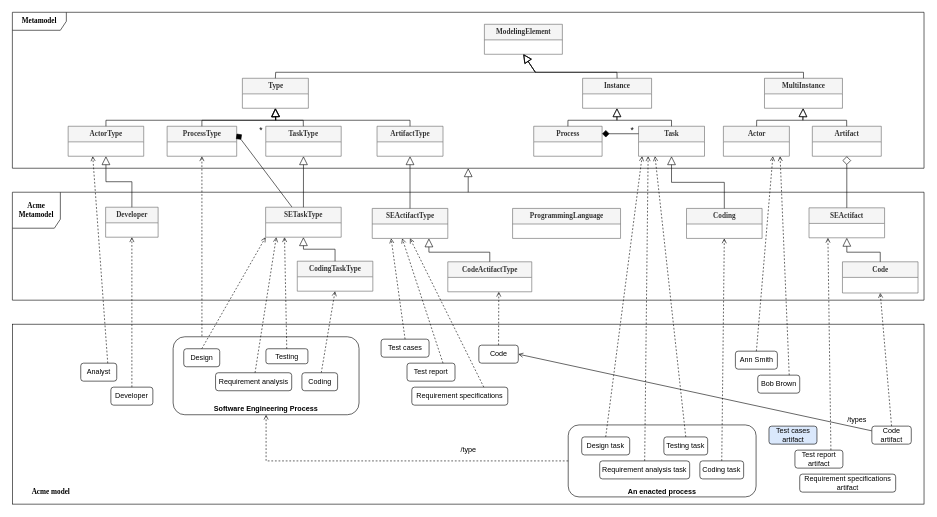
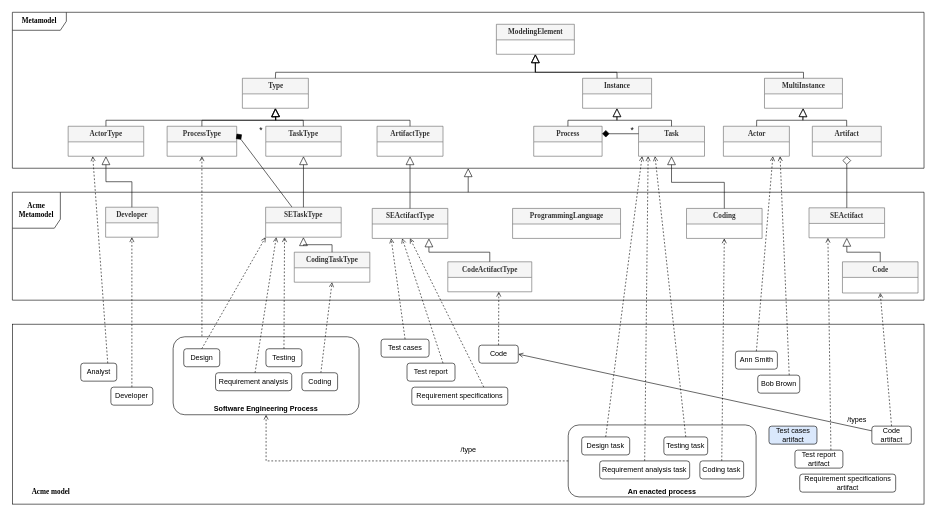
- <mxCell id="8" value="&lt;font style=&quot;font-size: 12px&quot;&gt;&lt;b&gt;ModelingElement&lt;/b&gt;&lt;/font&gt;" style="swimlane;html=1;fontStyle=0;childLayout=stackLayout;horizontal=1;startSize=26;fillColor=#f5f5f5;horizontalStack=0;resizeParent=1;resizeLast=0;collapsible=1;marginBottom=0;swimlaneFillColor=#ffffff;rounded=0;shadow=0;comic=0;labelBackgroundColor=none;strokeWidth=1;fontFamily=Verdana;fontSize=10;align=center;strokeColor=#666666;fontColor=#333333;" parent="1" vertex="1"><mxGeometry x="807" y="40" width="130" height="50" as="geometry" /></mxCell>
+ <mxCell id="8" value="&lt;font style=&quot;font-size: 12px&quot;&gt;&lt;b&gt;ModelingElement&lt;/b&gt;&lt;/font&gt;" style="swimlane;html=1;fontStyle=0;childLayout=stackLayout;horizontal=1;startSize=26;fillColor=#f5f5f5;horizontalStack=0;resizeParent=1;resizeLast=0;collapsible=1;marginBottom=0;swimlaneFillColor=#ffffff;rounded=0;shadow=0;comic=0;labelBackgroundColor=none;strokeWidth=1;fontFamily=Verdana;fontSize=10;align=center;strokeColor=#666666;fontColor=#333333;" parent="1" vertex="1"><mxGeometry x="827" y="40" width="130" height="50" as="geometry" /></mxCell>
- <mxCell id="39" value="&lt;b&gt;&lt;font style=&quot;font-size: 12px&quot;&gt;CodingTaskType&lt;/font&gt;&lt;/b&gt;" style="swimlane;html=1;fontStyle=0;childLayout=stackLayout;horizontal=1;startSize=26;fillColor=#f5f5f5;horizontalStack=0;resizeParent=1;resizeLast=0;collapsible=1;marginBottom=0;swimlaneFillColor=#ffffff;rounded=0;shadow=0;comic=0;labelBackgroundColor=none;strokeWidth=1;fontFamily=Verdana;fontSize=10;align=center;strokeColor=#666666;fontColor=#333333;" parent="1" vertex="1"><mxGeometry x="495" y="435" width="126" height="50" as="geometry"><mxRectangle x="154" y="368" width="90" height="26" as="alternateBounds" /></mxGeometry></mxCell>
+ <mxCell id="39" value="&lt;b&gt;&lt;font style=&quot;font-size: 12px&quot;&gt;CodingTaskType&lt;/font&gt;&lt;/b&gt;" style="swimlane;html=1;fontStyle=0;childLayout=stackLayout;horizontal=1;startSize=26;fillColor=#f5f5f5;horizontalStack=0;resizeParent=1;resizeLast=0;collapsible=1;marginBottom=0;swimlaneFillColor=#ffffff;rounded=0;shadow=0;comic=0;labelBackgroundColor=none;strokeWidth=1;fontFamily=Verdana;fontSize=10;align=center;strokeColor=#666666;fontColor=#333333;" parent="1" vertex="1"><mxGeometry x="490" y="420" width="126" height="50" as="geometry"><mxRectangle x="154" y="368" width="90" height="26" as="alternateBounds" /></mxGeometry></mxCell>
- <mxCell id="54" value="Testing" style="rounded=1;whiteSpace=wrap;html=1;align=center;" parent="1" vertex="1"><mxGeometry x="442.75" y="581" width="70" height="25" as="geometry" /></mxCell>
+ <mxCell id="54" value="Testing" style="rounded=1;whiteSpace=wrap;html=1;align=center;" parent="1" vertex="1"><mxGeometry x="442.75" y="581" width="60" height="30" as="geometry" /></mxCell>
